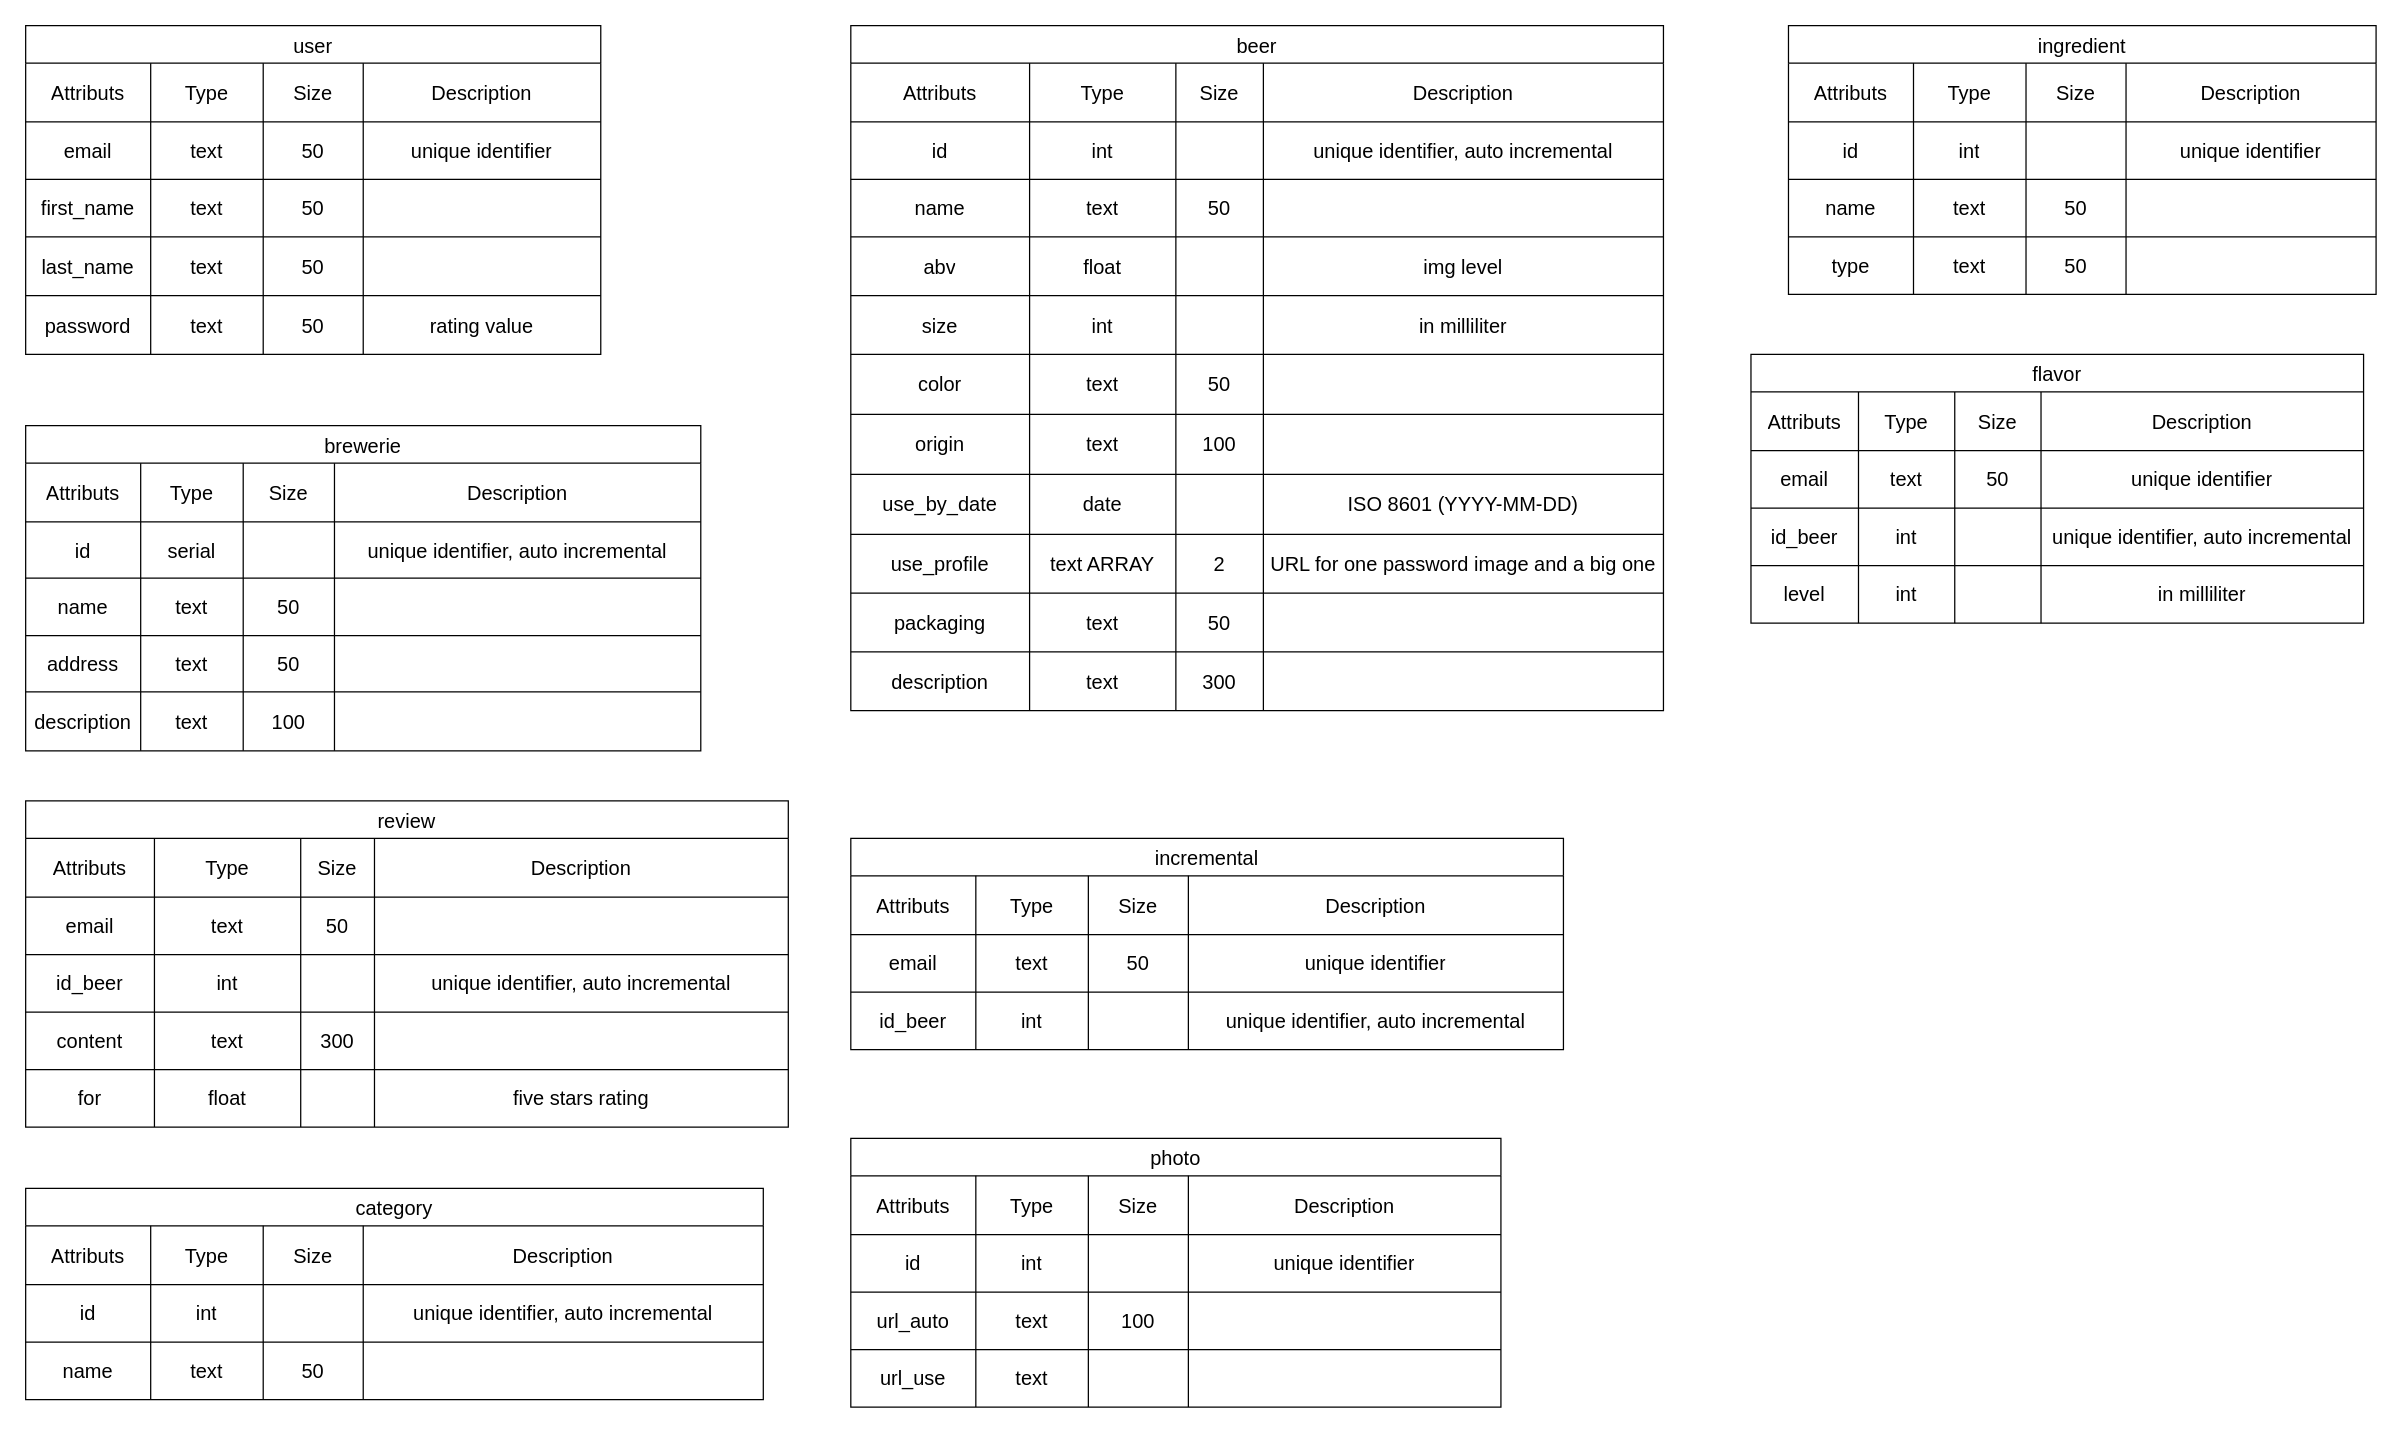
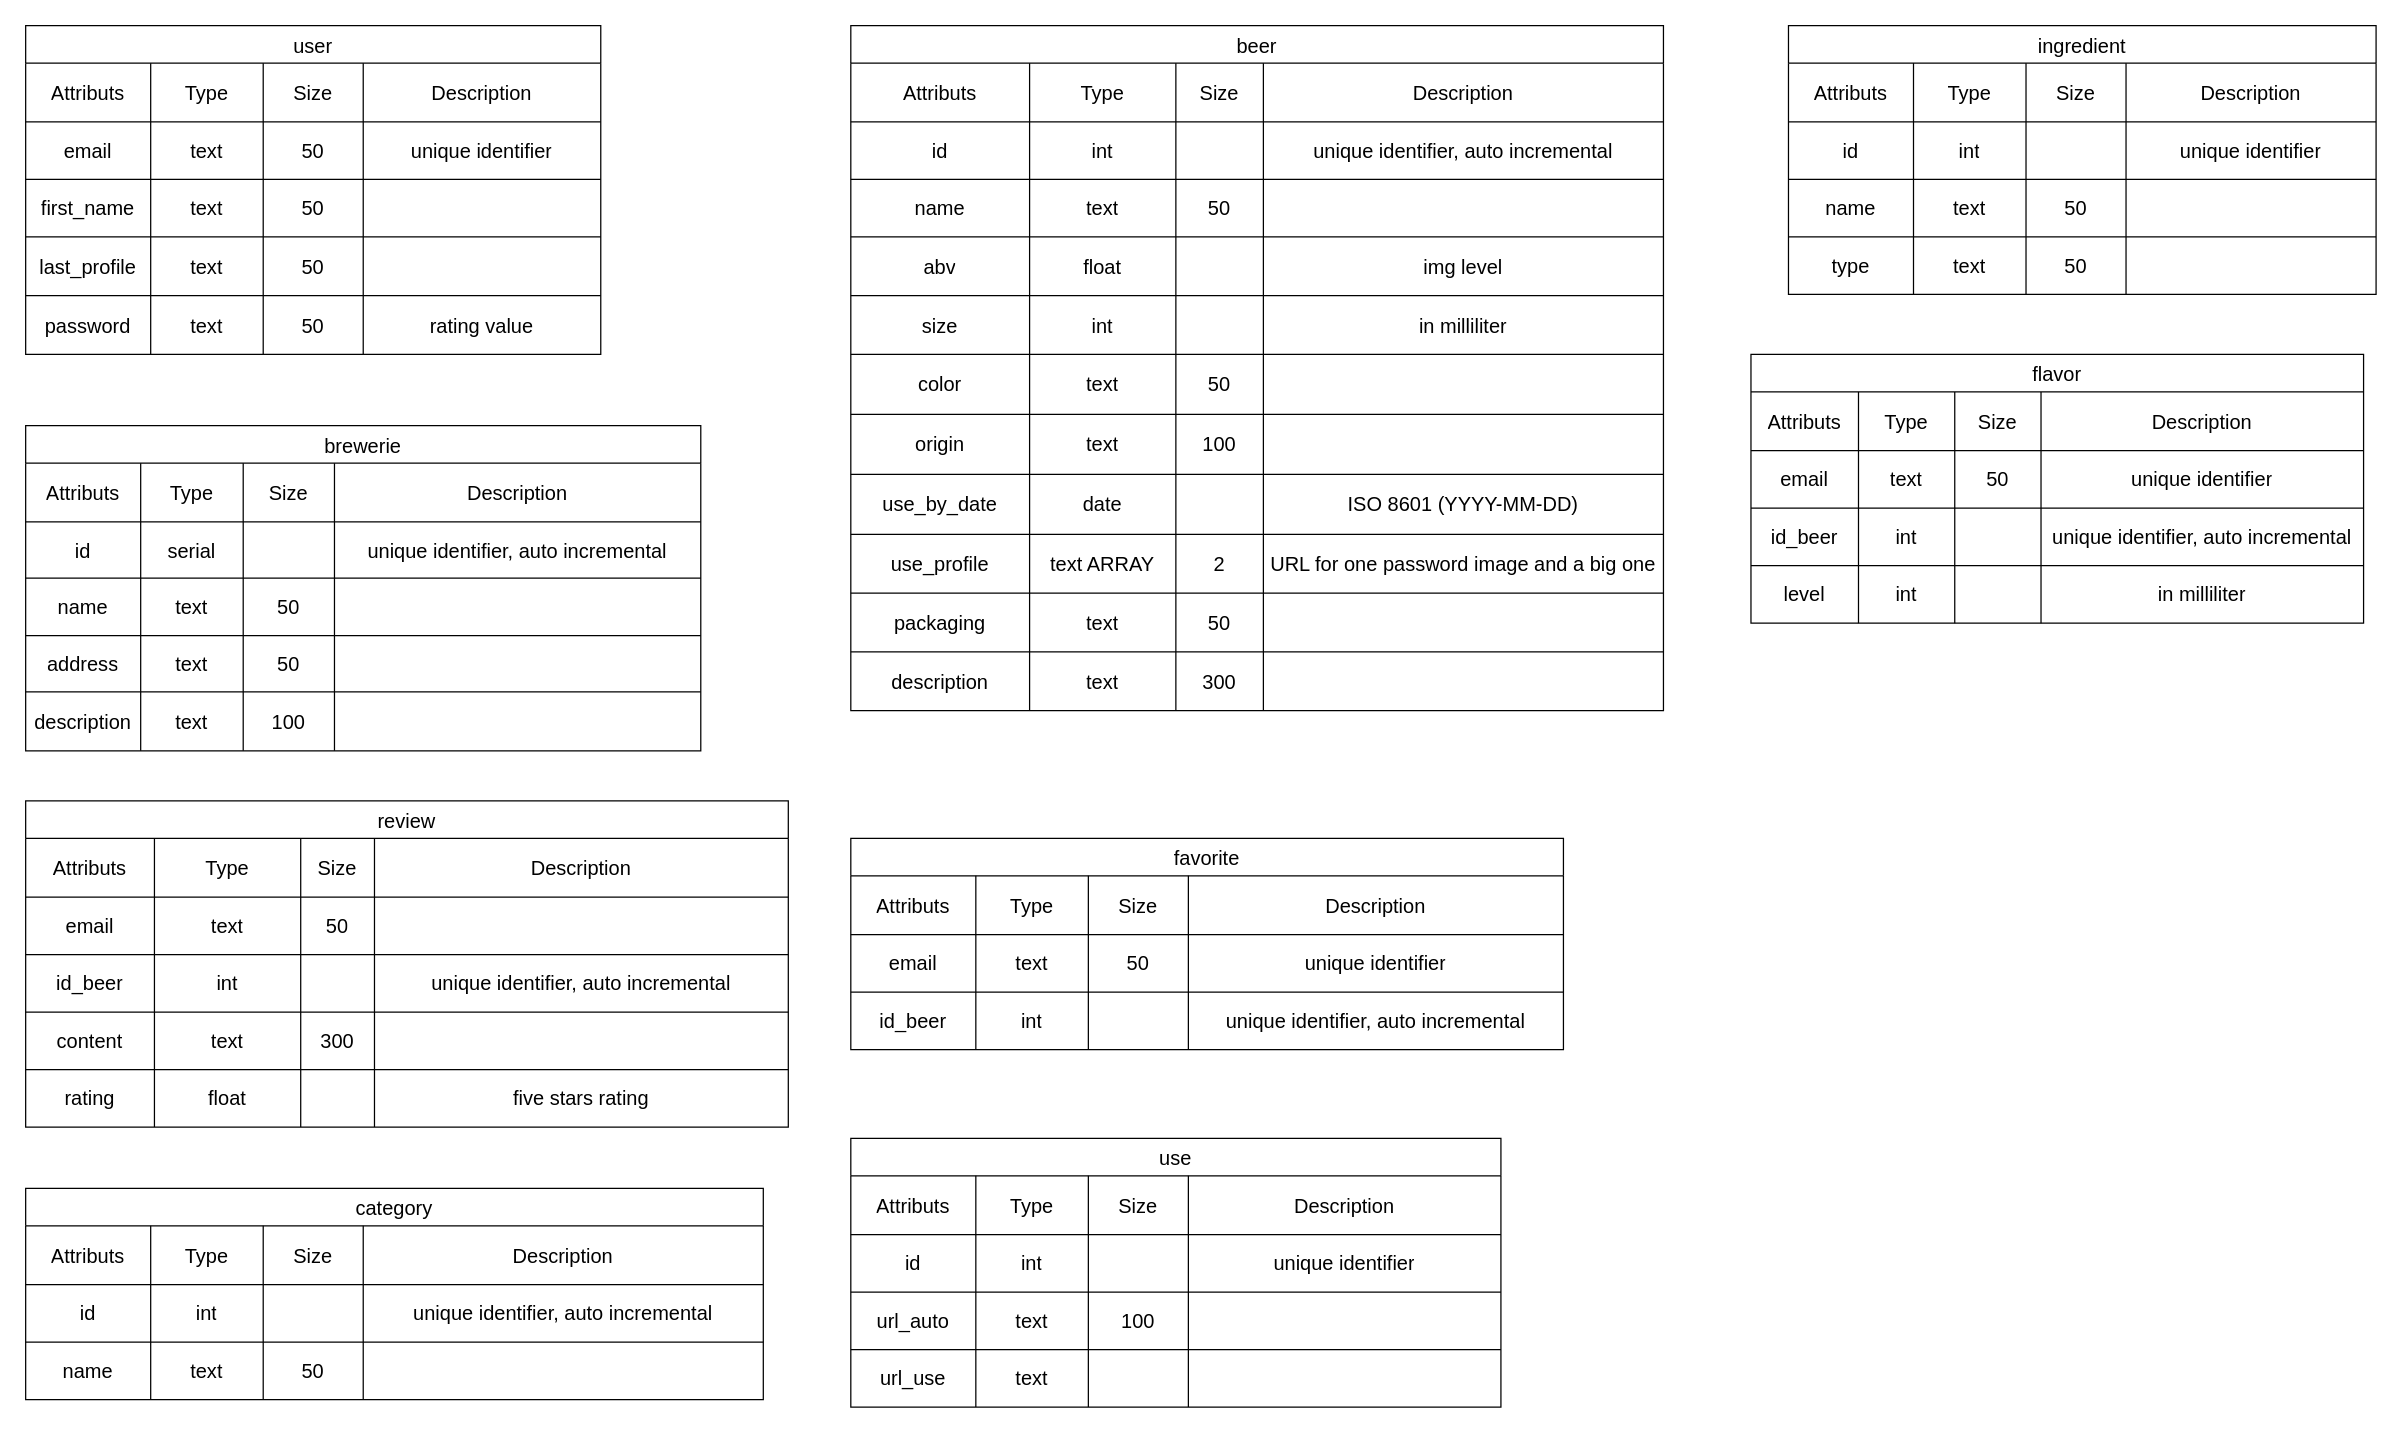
- <mxCell id="19" value="last_name" style="shape=partialRectangle;html=1;whiteSpace=wrap;connectable=0;strokeColor=inherit;overflow=hidden;fillColor=none;top=0;left=0;bottom=0;right=0;pointerEvents=1;fontSize=16;" parent="18" vertex="1"><mxGeometry width="100" height="47" as="geometry"><mxRectangle width="100" height="47" as="alternateBounds" /></mxGeometry></mxCell>
+ <mxCell id="19" value="last_profile" style="shape=partialRectangle;html=1;whiteSpace=wrap;connectable=0;strokeColor=inherit;overflow=hidden;fillColor=none;top=0;left=0;bottom=0;right=0;pointerEvents=1;fontSize=16;" parent="18" vertex="1"><mxGeometry width="100" height="47" as="geometry"><mxRectangle width="100" height="47" as="alternateBounds" /></mxGeometry></mxCell>
- <mxCell id="152" value="incremental" style="shape=table;startSize=30;container=1;collapsible=0;childLayout=tableLayout;strokeColor=default;fontSize=16;" parent="1" vertex="1"><mxGeometry x="680" y="670" width="570" height="169" as="geometry" /></mxCell>
+ <mxCell id="152" value="favorite" style="shape=table;startSize=30;container=1;collapsible=0;childLayout=tableLayout;strokeColor=default;fontSize=16;" parent="1" vertex="1"><mxGeometry x="680" y="670" width="570" height="169" as="geometry" /></mxCell>
- <mxCell id="148" value="for" style="shape=partialRectangle;html=1;whiteSpace=wrap;connectable=0;strokeColor=inherit;overflow=hidden;fillColor=none;top=0;left=0;bottom=0;right=0;pointerEvents=1;fontSize=16;" parent="147" vertex="1"><mxGeometry width="103" height="46" as="geometry"><mxRectangle width="103" height="46" as="alternateBounds" /></mxGeometry></mxCell>
+ <mxCell id="148" value="rating" style="shape=partialRectangle;html=1;whiteSpace=wrap;connectable=0;strokeColor=inherit;overflow=hidden;fillColor=none;top=0;left=0;bottom=0;right=0;pointerEvents=1;fontSize=16;" parent="147" vertex="1"><mxGeometry width="103" height="46" as="geometry"><mxRectangle width="103" height="46" as="alternateBounds" /></mxGeometry></mxCell>
- <mxCell id="168" value="photo" style="shape=table;startSize=30;container=1;collapsible=0;childLayout=tableLayout;strokeColor=default;fontSize=16;" parent="1" vertex="1"><mxGeometry x="680" y="910" width="520" height="215" as="geometry" /></mxCell>
+ <mxCell id="168" value="use" style="shape=table;startSize=30;container=1;collapsible=0;childLayout=tableLayout;strokeColor=default;fontSize=16;" parent="1" vertex="1"><mxGeometry x="680" y="910" width="520" height="215" as="geometry" /></mxCell>
